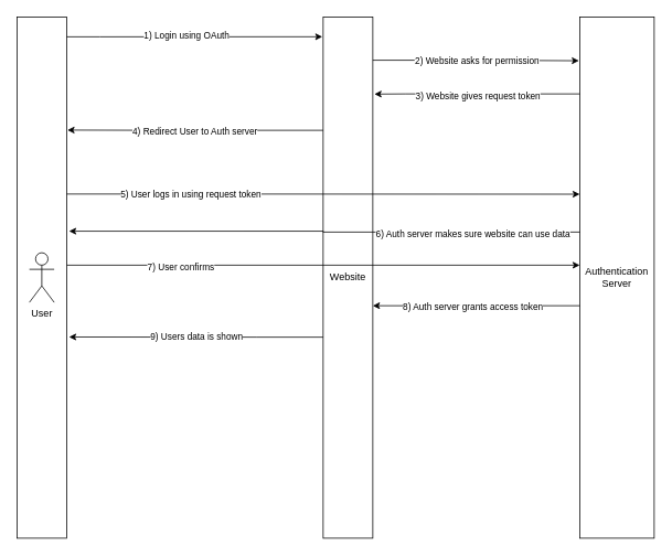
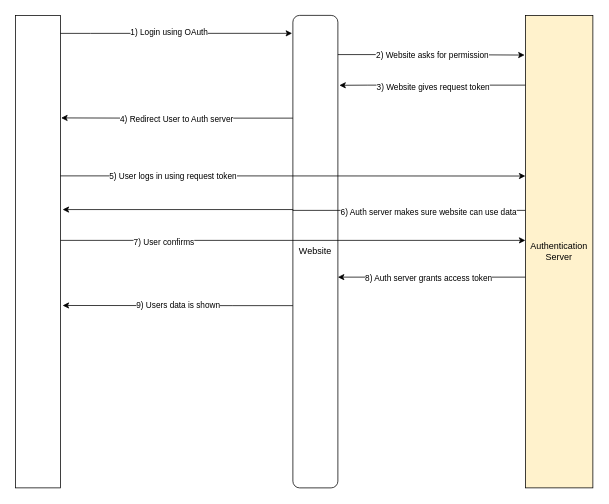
- <mxCell id="11" value="User" style="shape=umlActor;verticalLabelPosition=bottom;verticalAlign=top;html=1;outlineConnect=0;" vertex="1" parent="1"><mxGeometry x="35" y="305" width="30" height="60" as="geometry" /></mxCell>
- <mxCell id="4" value="Website" style="rounded=0;whiteSpace=wrap;html=1;" vertex="1" parent="1"><mxGeometry x="390" y="20" width="60" height="630" as="geometry" /></mxCell>
+ <mxCell id="4" value="Website" style="whiteSpace=wrap;html=1;rounded=1;" vertex="1" parent="1"><mxGeometry x="390" y="20" width="60" height="630" as="geometry" /></mxCell>
- <mxCell id="5" value="Authentication Server" style="rounded=0;whiteSpace=wrap;html=1;" vertex="1" parent="1"><mxGeometry x="700" y="20" width="90" height="630" as="geometry" /></mxCell>
+ <mxCell id="5" value="Authentication Server" style="rounded=0;whiteSpace=wrap;html=1;fillColor=#fff2cc;" vertex="1" parent="1"><mxGeometry x="700" y="20" width="90" height="630" as="geometry" /></mxCell>
